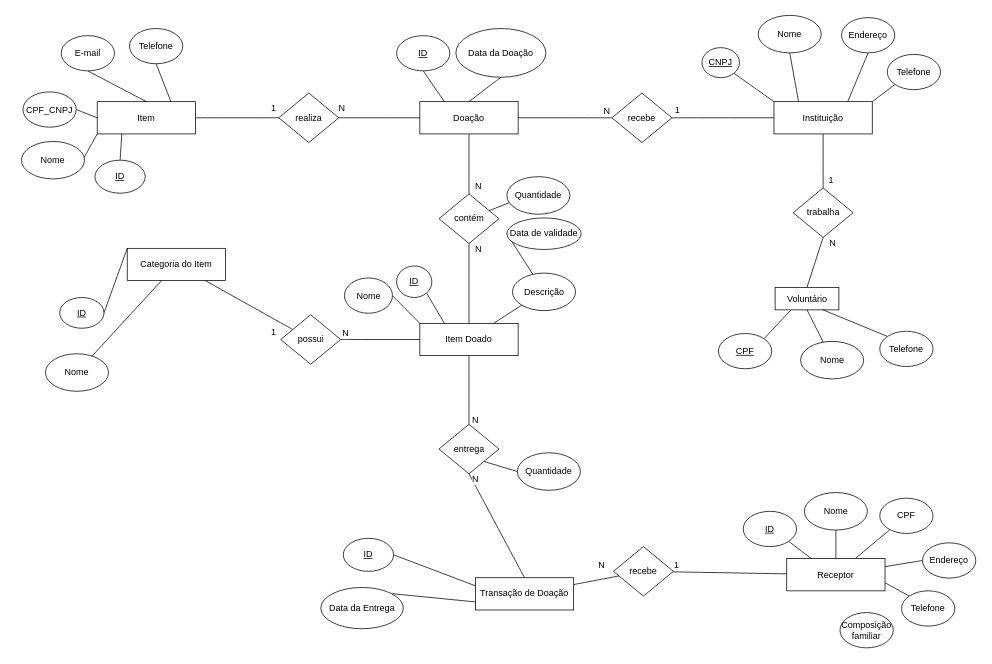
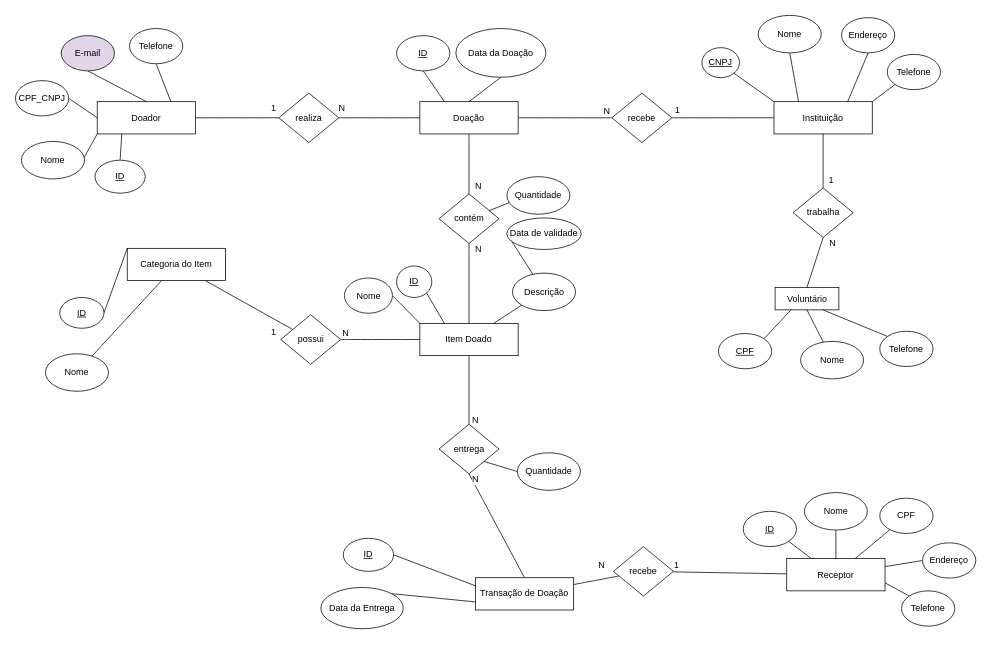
- <mxCell id="30" value="E-mail" style="ellipse;whiteSpace=wrap;html=1;fontStyle=0" parent="1" vertex="1"><mxGeometry x="81" y="47" width="71" height="47" as="geometry" /></mxCell>
+ <mxCell id="30" value="E-mail" style="ellipse;whiteSpace=wrap;html=1;fontStyle=0;fillColor=#e1d5e7;" parent="1" vertex="1"><mxGeometry x="81" y="47" width="71" height="47" as="geometry" /></mxCell>
- <mxCell id="26" value="CPF_CNPJ" style="ellipse;whiteSpace=wrap;html=1;fontStyle=0" parent="1" vertex="1"><mxGeometry x="30" y="122" width="71" height="47" as="geometry" /></mxCell>
+ <mxCell id="26" value="CPF_CNPJ" style="ellipse;whiteSpace=wrap;html=1;fontStyle=0" parent="1" vertex="1"><mxGeometry x="20" y="107" width="71" height="47" as="geometry" /></mxCell>
- <mxCell id="4" value="Item" style="rounded=0;whiteSpace=wrap;html=1;" parent="1" vertex="1"><mxGeometry x="129" y="135" width="131" height="43" as="geometry" /></mxCell>
+ <mxCell id="4" value="Doador" style="rounded=0;whiteSpace=wrap;html=1;" parent="1" vertex="1"><mxGeometry x="129" y="135" width="131" height="43" as="geometry" /></mxCell>
- <mxCell id="104" value="Composição familiar" style="ellipse;whiteSpace=wrap;html=1;fontStyle=0" parent="1" vertex="1"><mxGeometry x="1119" y="816" width="71" height="47" as="geometry" /></mxCell>
